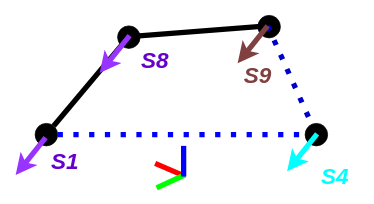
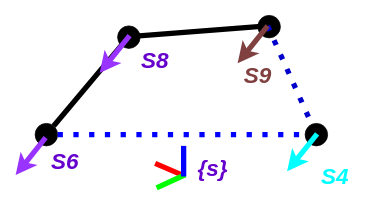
- <mxCell id="17" value="&lt;font style=&quot;font-size: 30px;&quot;&gt;&lt;b&gt;&lt;i style=&quot;&quot;&gt;&lt;font style=&quot;font-size: 30px;&quot; color=&quot;#6600cc&quot;&gt;S1&lt;/font&gt;&lt;/i&gt;&lt;/b&gt;&lt;/font&gt;" style="text;html=1;strokeColor=none;fillColor=none;align=center;verticalAlign=middle;whiteSpace=wrap;rounded=0;" parent="1" vertex="1"><mxGeometry x="56" y="199" width="60" height="30" as="geometry" /></mxCell>
+ <mxCell id="17" value="&lt;font style=&quot;font-size: 30px;&quot;&gt;&lt;b&gt;&lt;i style=&quot;&quot;&gt;&lt;font style=&quot;font-size: 30px;&quot; color=&quot;#6600cc&quot;&gt;S6&lt;/font&gt;&lt;/i&gt;&lt;/b&gt;&lt;/font&gt;" style="text;html=1;strokeColor=none;fillColor=none;align=center;verticalAlign=middle;whiteSpace=wrap;rounded=0;" parent="1" vertex="1"><mxGeometry x="56" y="199" width="60" height="30" as="geometry" /></mxCell>
+ <mxCell id="16" value="&lt;font style=&quot;font-size: 30px;&quot;&gt;&lt;b&gt;&lt;i style=&quot;&quot;&gt;&lt;font style=&quot;font-size: 30px;&quot; color=&quot;#6600cc&quot;&gt;{s}&lt;/font&gt;&lt;/i&gt;&lt;/b&gt;&lt;/font&gt;" style="text;html=1;strokeColor=none;fillColor=none;align=center;verticalAlign=middle;whiteSpace=wrap;rounded=0;" parent="1" vertex="1"><mxGeometry x="253" y="209" width="60" height="30" as="geometry" /></mxCell>
